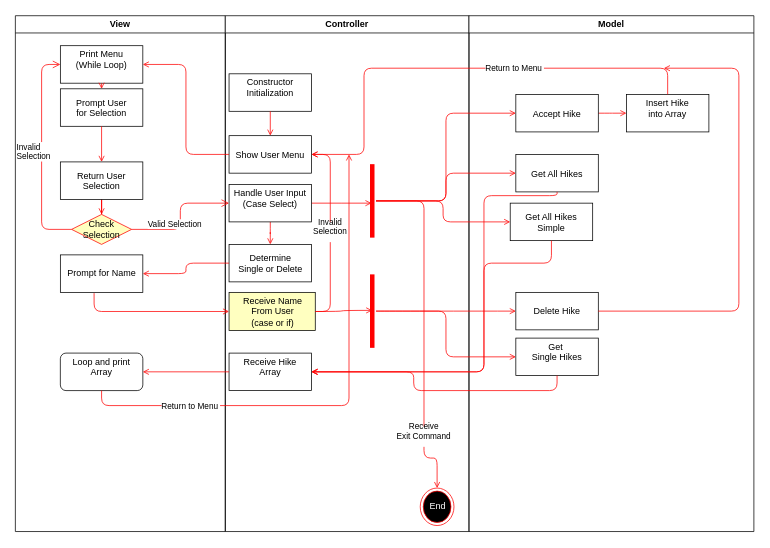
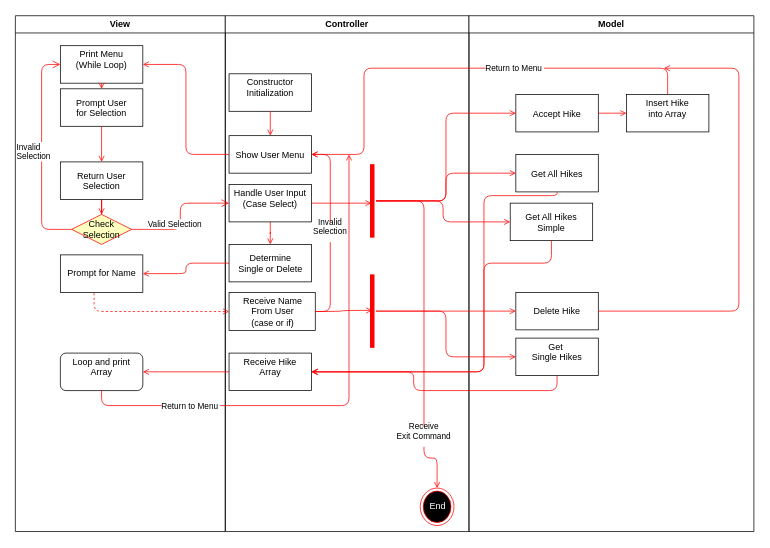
- <mxCell id="44" value="" style="edgeStyle=orthogonalEdgeStyle;orthogonalLoop=1;jettySize=auto;html=0;endArrow=open;endFill=0;strokeColor=#FF0000;exitX=0.409;exitY=1.02;exitDx=0;exitDy=0;exitPerimeter=0;rounded=1;" parent="1" source="11" target="24" edge="1"><mxGeometry relative="1" as="geometry" /></mxCell>
+ <mxCell id="44" value="" style="edgeStyle=orthogonalEdgeStyle;orthogonalLoop=1;jettySize=auto;html=0;endArrow=open;endFill=0;strokeColor=#FF0000;exitX=0.409;exitY=1.02;exitDx=0;exitDy=0;exitPerimeter=0;rounded=1;dashed=1;" parent="1" source="11" target="24" edge="1"><mxGeometry relative="1" as="geometry" /></mxCell>
- <mxCell id="24" value="Receive Name&lt;br&gt;From User&lt;br&gt;(case or if)&lt;br&gt;" style="html=1;fillColor=#ffffc0;" parent="13" vertex="1"><mxGeometry x="5" y="369" width="115" height="51" as="geometry" /></mxCell>
+ <mxCell id="24" value="Receive Name&lt;br&gt;From User&lt;br&gt;(case or if)&lt;br&gt;" style="html=1;" parent="13" vertex="1"><mxGeometry x="5" y="369" width="115" height="51" as="geometry" /></mxCell>
